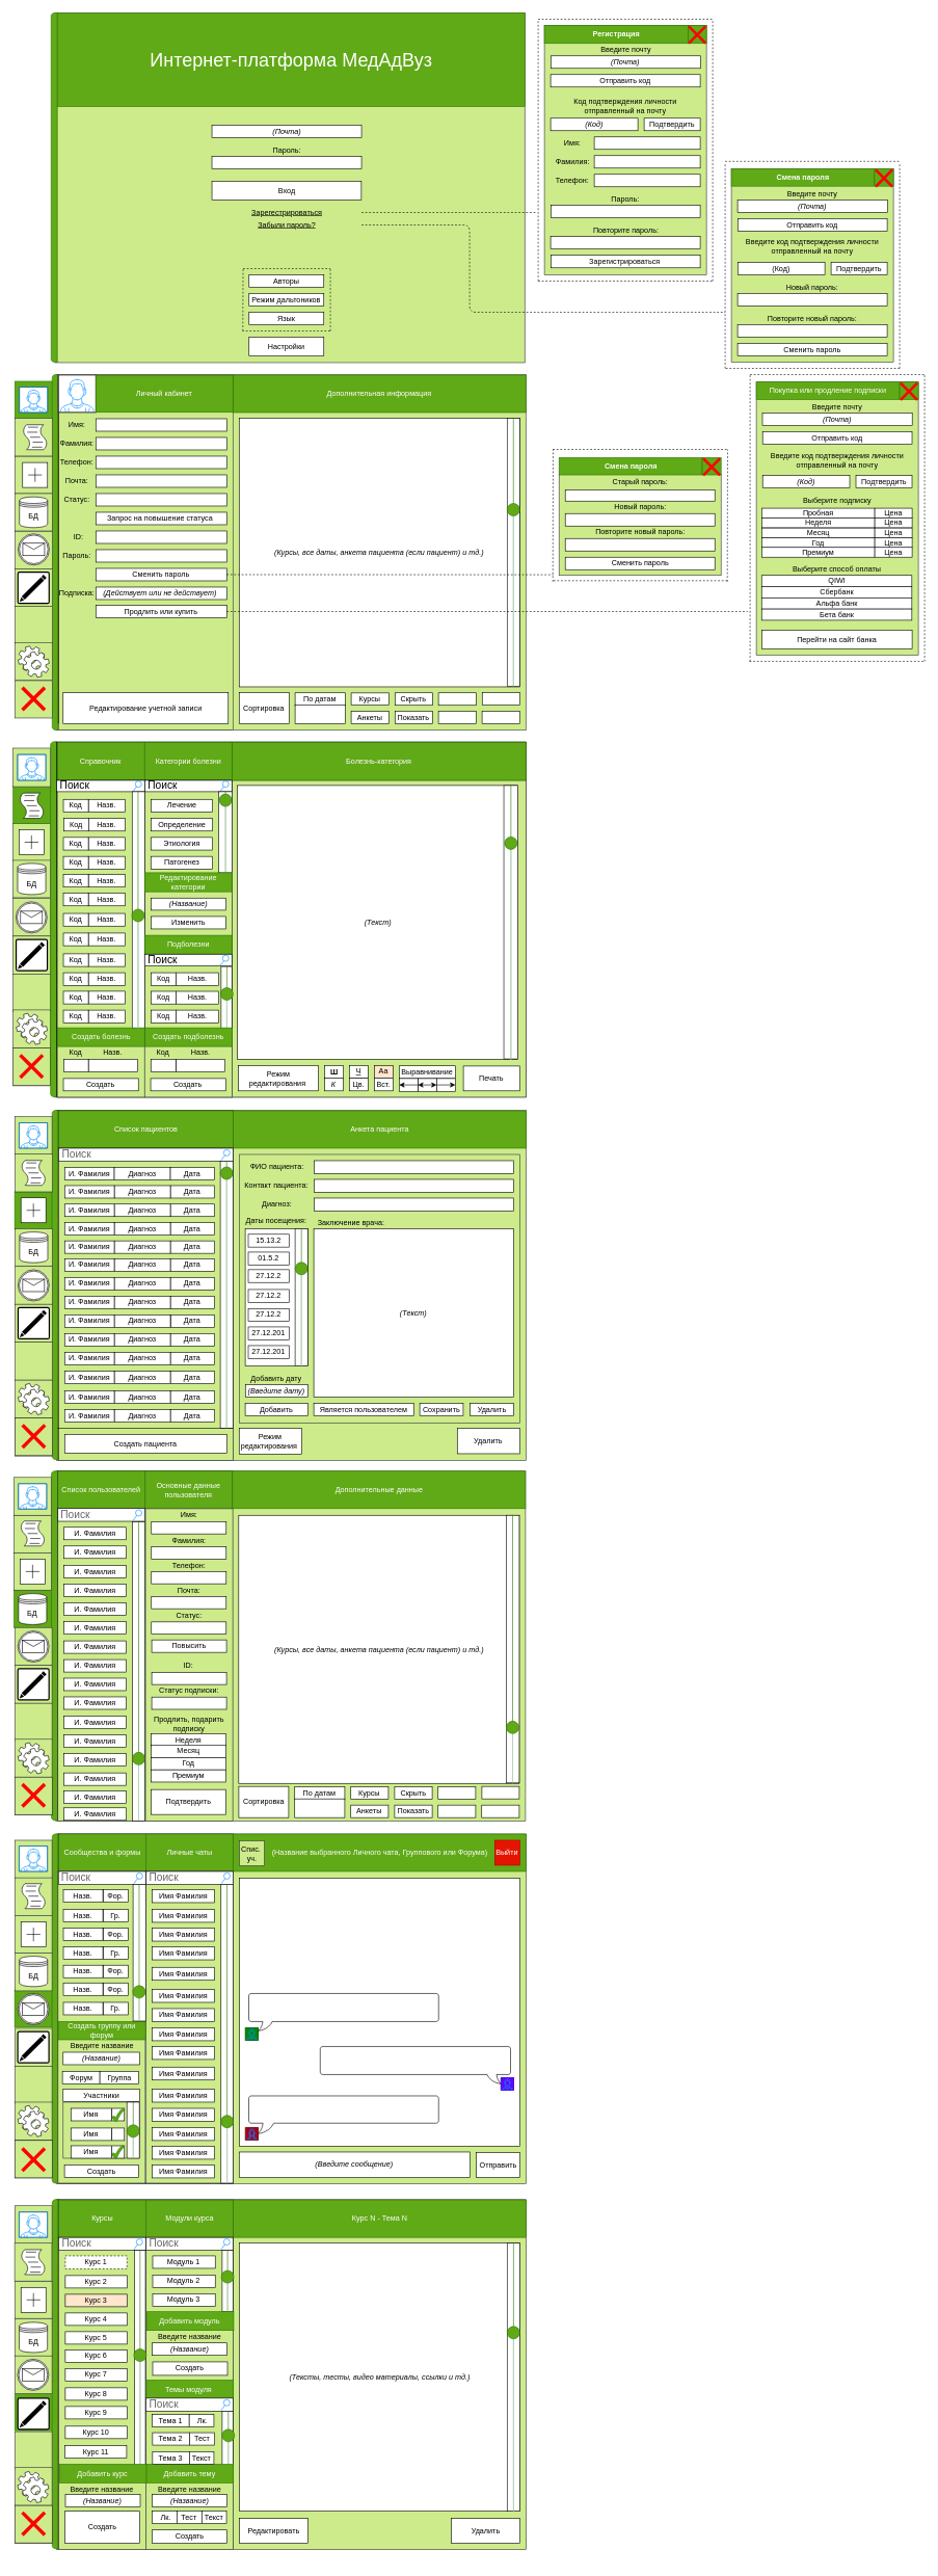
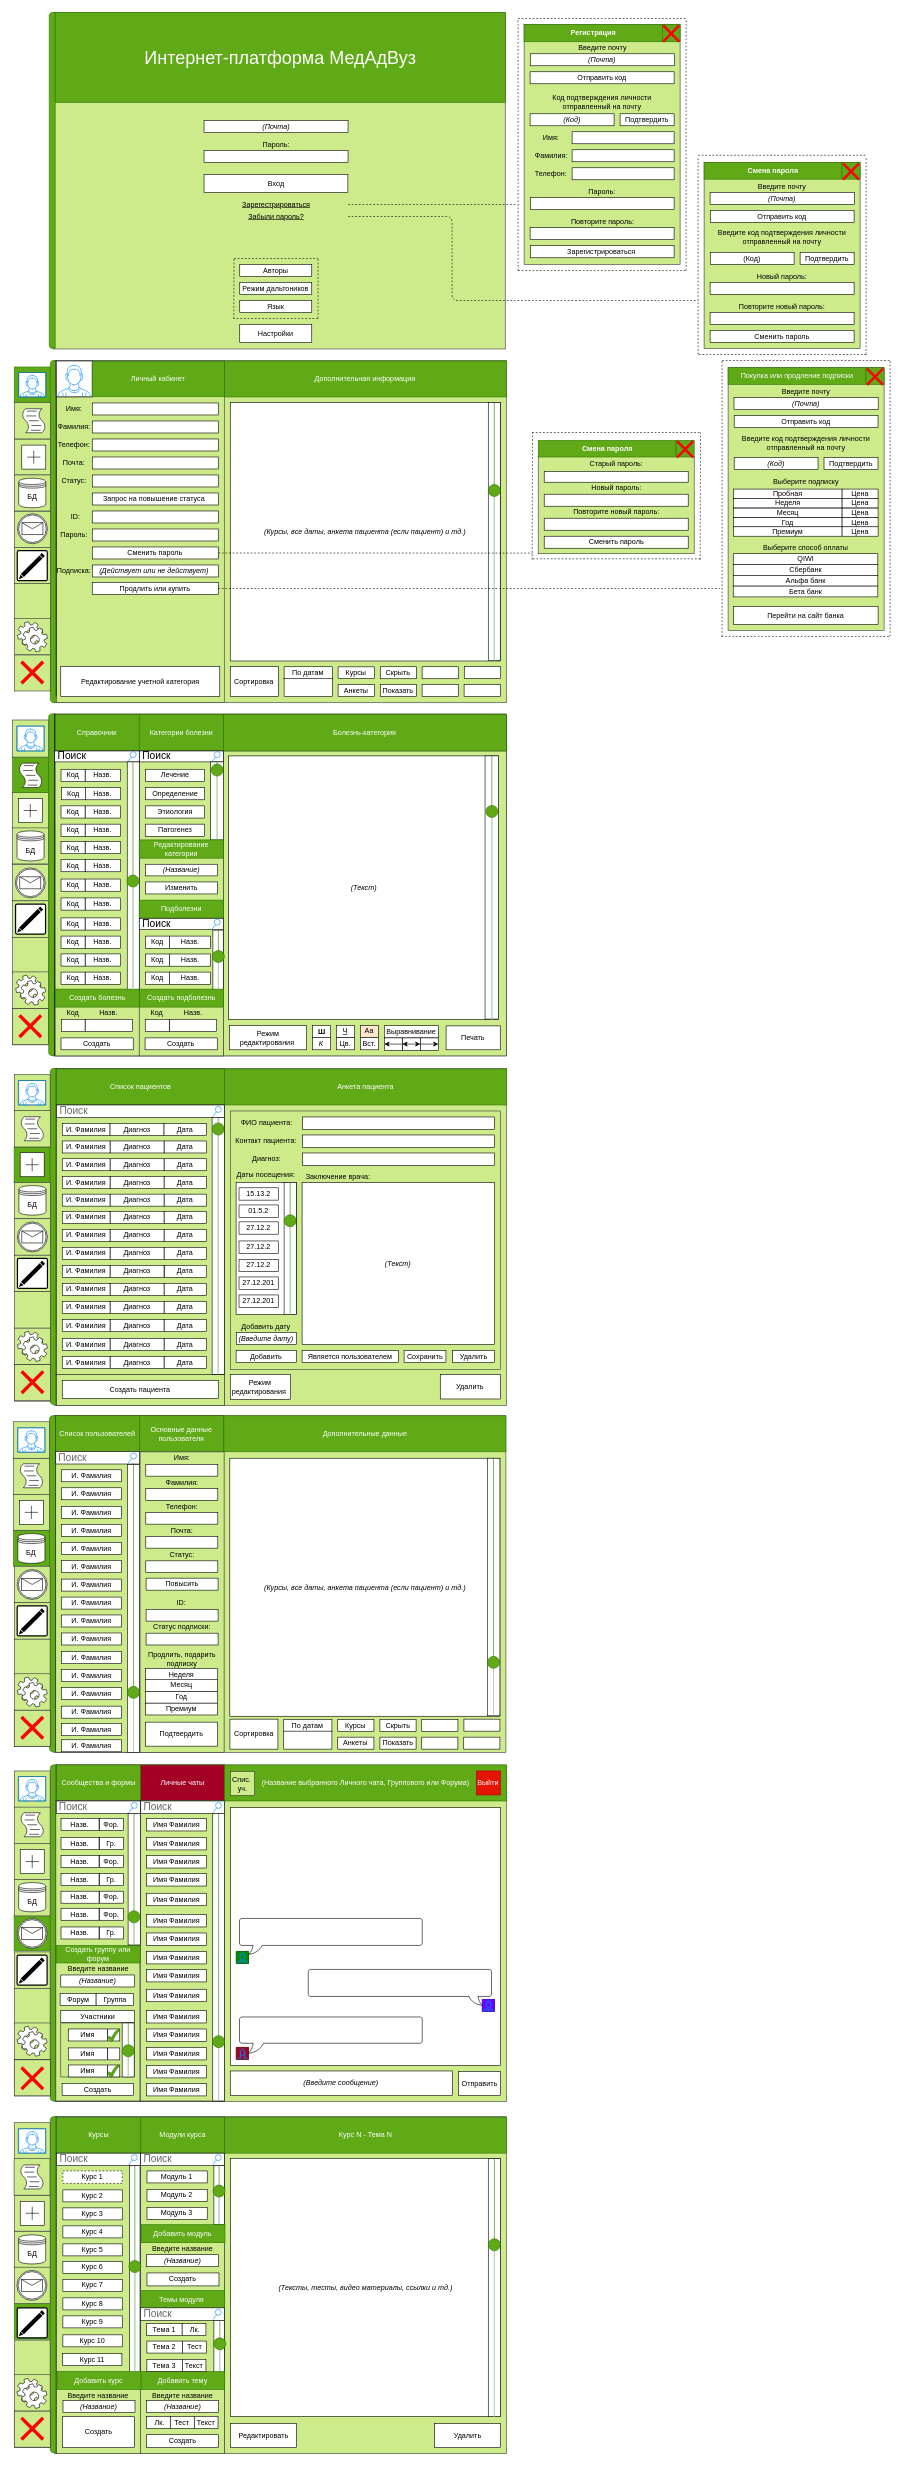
- <mxCell id="24" value="Редактирование учетной записи" style="rounded=0;whiteSpace=wrap;html=1;" parent="5" vertex="1"><mxGeometry x="77.5" y="510" width="265" height="50" as="geometry" /></mxCell>
+ <mxCell id="24" value="Редактирование учетной категория" style="rounded=0;whiteSpace=wrap;html=1;" parent="5" vertex="1"><mxGeometry x="77.5" y="510" width="265" height="50" as="geometry" /></mxCell>
- <mxCell id="258" value="Личные чаты" style="rounded=0;whiteSpace=wrap;html=1;fillColor=#60a917;strokeColor=#2D7600;fontColor=#ffffff;" parent="249" vertex="1"><mxGeometry x="210.4" width="140" height="60" as="geometry" /></mxCell>
+ <mxCell id="258" value="Личные чаты" style="rounded=0;whiteSpace=wrap;html=1;fillColor=#a20025;strokeColor=#2D7600;fontColor=#ffffff;" parent="249" vertex="1"><mxGeometry x="210.4" width="140" height="60" as="geometry" /></mxCell>
- <mxCell id="351" value="Курс 3" style="rounded=0;whiteSpace=wrap;html=1;fillColor=#ffe6cc;" parent="335" vertex="1"><mxGeometry x="81" y="151.97" width="99" height="20" as="geometry" /></mxCell>
+ <mxCell id="351" value="Курс 3" style="rounded=0;whiteSpace=wrap;html=1;" parent="335" vertex="1"><mxGeometry x="81" y="151.97" width="99" height="20" as="geometry" /></mxCell>
